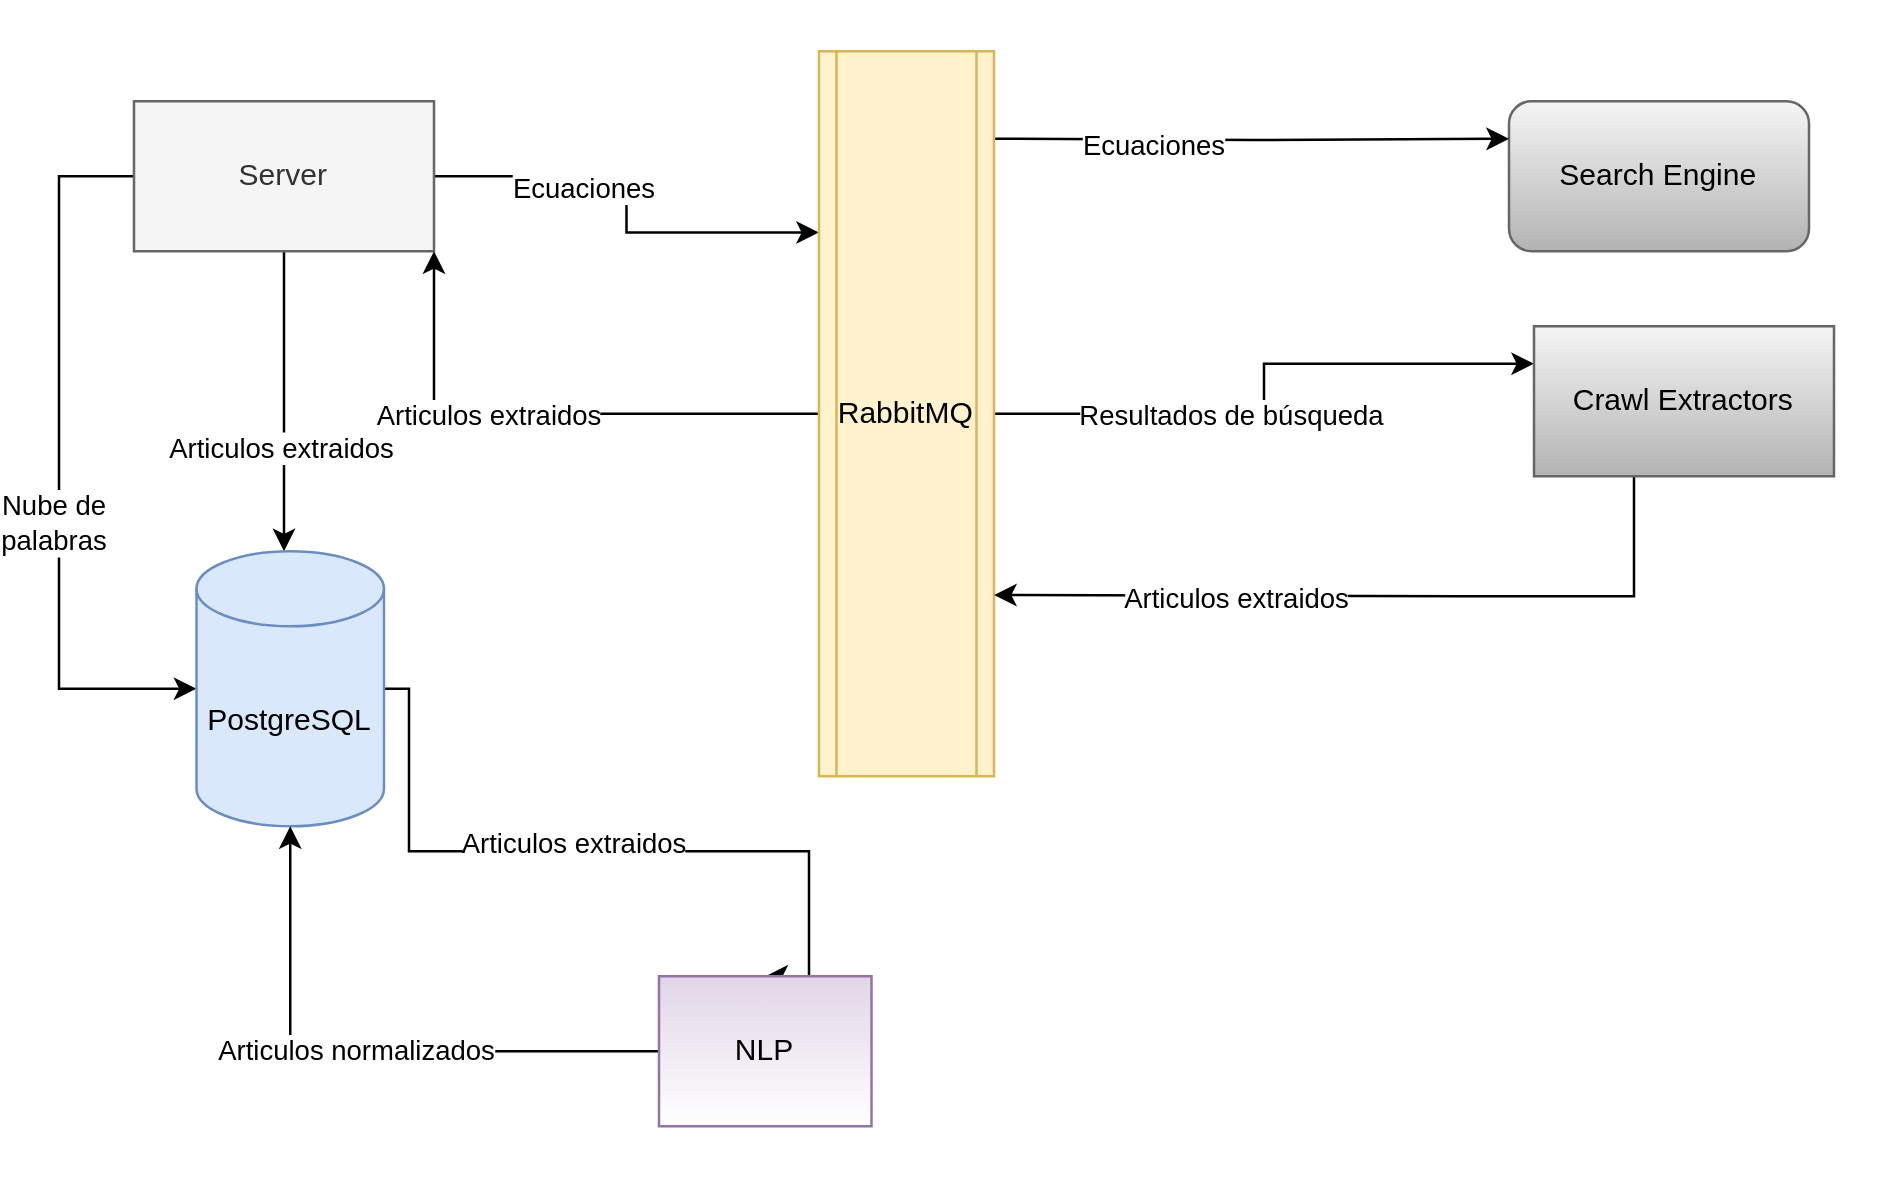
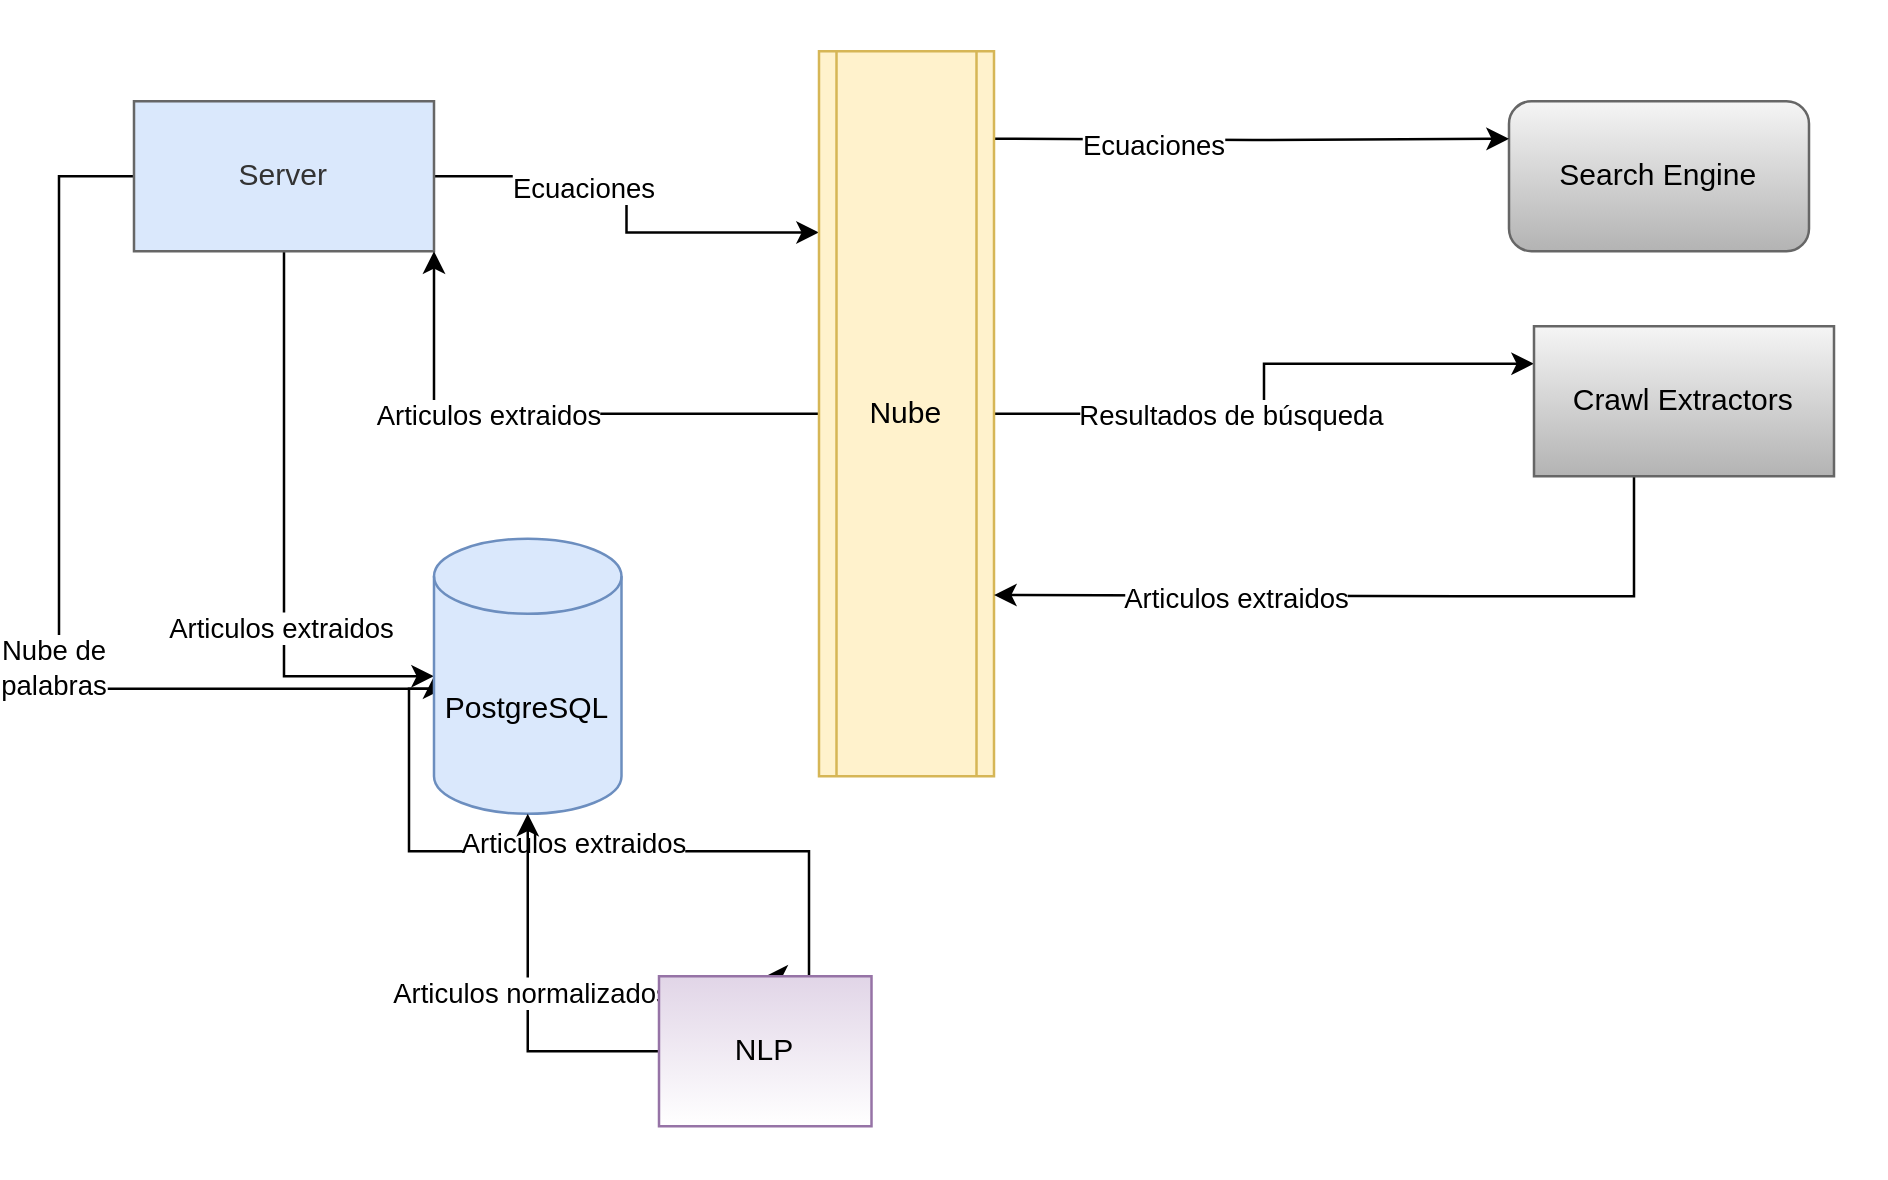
- <mxCell id="8" value="Server" style="rounded=0;whiteSpace=wrap;html=1;fillColor=#f5f5f5;strokeColor=#666666;fontColor=#333333;" parent="1" vertex="1"><mxGeometry x="50" y="40" width="120" height="60" as="geometry" /></mxCell>
+ <mxCell id="8" value="Server" style="rounded=0;whiteSpace=wrap;html=1;fillColor=#dae8fc;strokeColor=#666666;fontColor=#333333;" parent="1" vertex="1"><mxGeometry x="50" y="40" width="120" height="60" as="geometry" /></mxCell>
- <mxCell id="16" value="RabbitMQ" style="shape=process;whiteSpace=wrap;html=1;backgroundOutline=1;fillColor=#fff2cc;strokeColor=#d6b656;" parent="1" vertex="1"><mxGeometry x="324" y="20" width="70" height="290" as="geometry" /></mxCell>
+ <mxCell id="16" value="Nube" style="shape=process;whiteSpace=wrap;html=1;backgroundOutline=1;fillColor=#fff2cc;strokeColor=#d6b656;" parent="1" vertex="1"><mxGeometry x="324" y="20" width="70" height="290" as="geometry" /></mxCell>
- <mxCell id="22" value="PostgreSQL" style="shape=cylinder3;whiteSpace=wrap;html=1;boundedLbl=1;backgroundOutline=1;size=15;fillColor=#dae8fc;strokeColor=#6c8ebf;" parent="1" vertex="1"><mxGeometry x="75" y="220" width="75" height="110" as="geometry" /></mxCell>
+ <mxCell id="22" value="PostgreSQL" style="shape=cylinder3;whiteSpace=wrap;html=1;boundedLbl=1;backgroundOutline=1;size=15;fillColor=#dae8fc;strokeColor=#6c8ebf;" parent="1" vertex="1"><mxGeometry x="170" y="215" width="75" height="110" as="geometry" /></mxCell>
